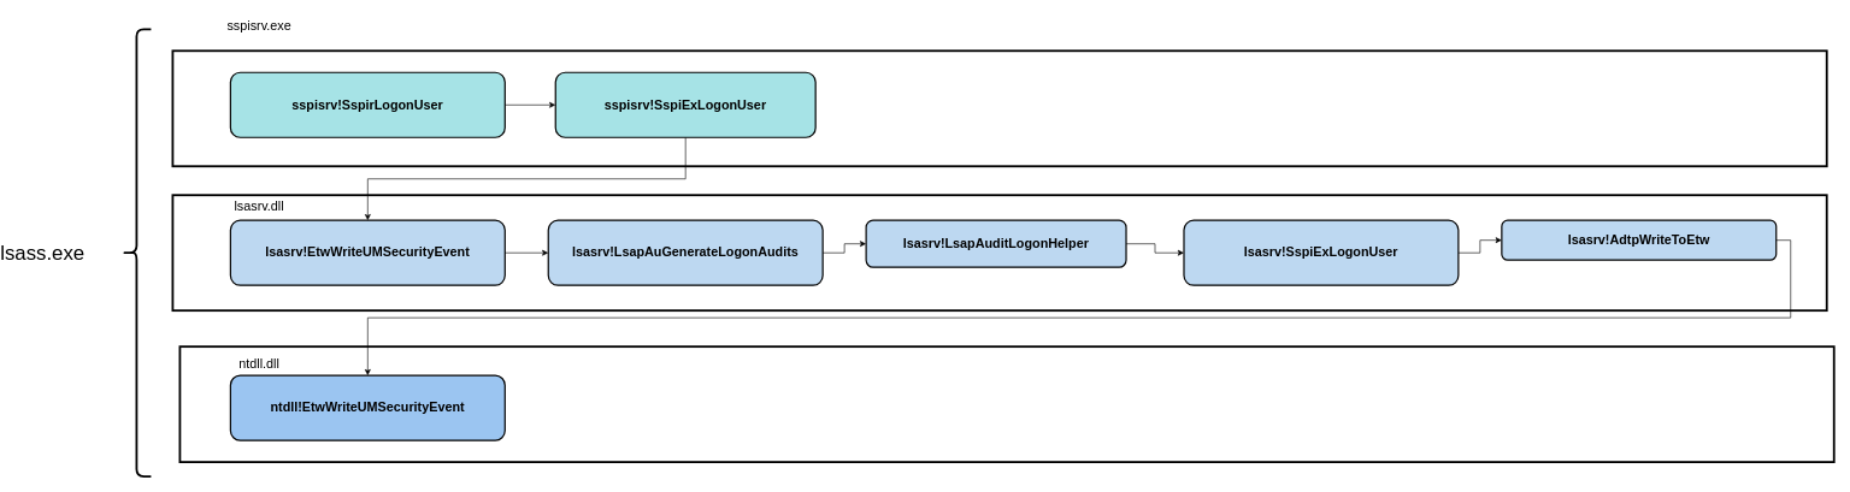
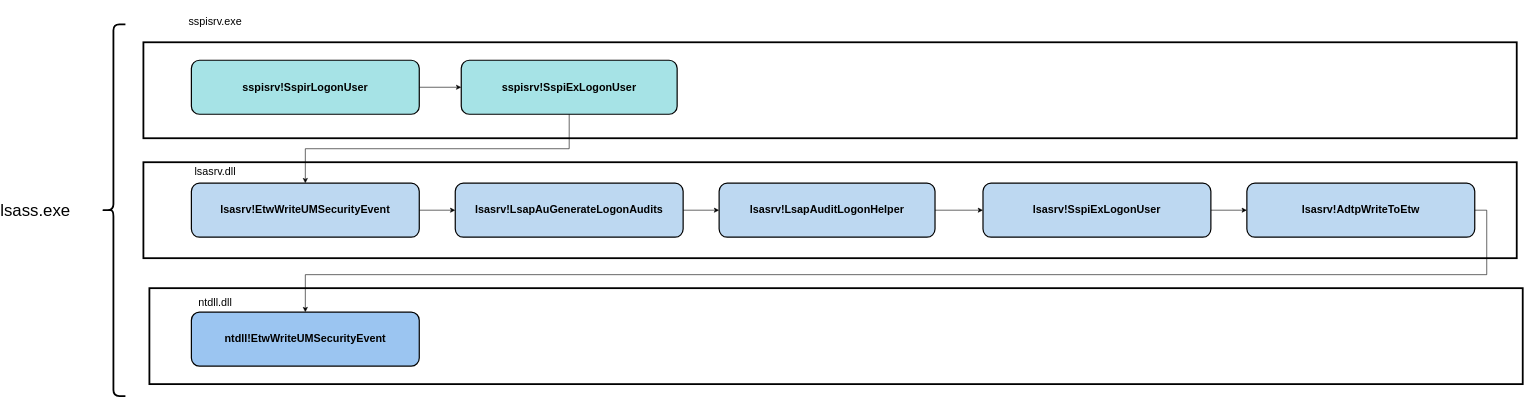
- <mxCell id="12" value="&lt;b&gt;lsasrv!AdtpWriteToEtw&lt;/b&gt;" style="rounded=1;whiteSpace=wrap;html=1;fontSize=18;strokeWidth=2;fillColor=#BDD8F1;" vertex="1" parent="1"><mxGeometry x="2070" y="305" width="380" height="55" as="geometry" /></mxCell>
+ <mxCell id="12" value="&lt;b&gt;lsasrv!AdtpWriteToEtw&lt;/b&gt;" style="rounded=1;whiteSpace=wrap;html=1;fontSize=18;strokeWidth=2;fillColor=#BDD8F1;" vertex="1" parent="1"><mxGeometry x="2070" y="305" width="380" height="90" as="geometry" /></mxCell>
- <mxCell id="25" value="&lt;b&gt;lsasrv!LsapAuditLogonHelper&lt;/b&gt;" style="rounded=1;whiteSpace=wrap;html=1;fontSize=18;strokeWidth=2;fillColor=#BDD8F1;" vertex="1" parent="1"><mxGeometry x="1190" y="305" width="360" height="65" as="geometry" /></mxCell>
+ <mxCell id="25" value="&lt;b&gt;lsasrv!LsapAuditLogonHelper&lt;/b&gt;" style="rounded=1;whiteSpace=wrap;html=1;fontSize=18;strokeWidth=2;fillColor=#BDD8F1;" vertex="1" parent="1"><mxGeometry x="1190" y="305" width="360" height="90" as="geometry" /></mxCell>
